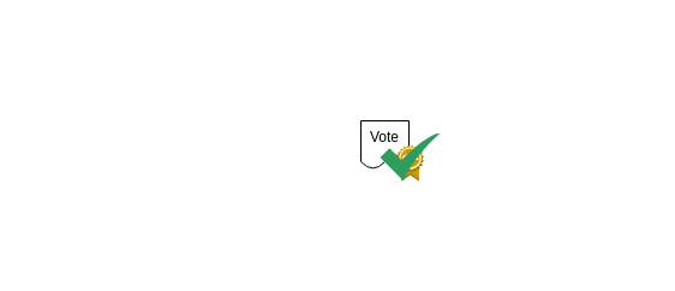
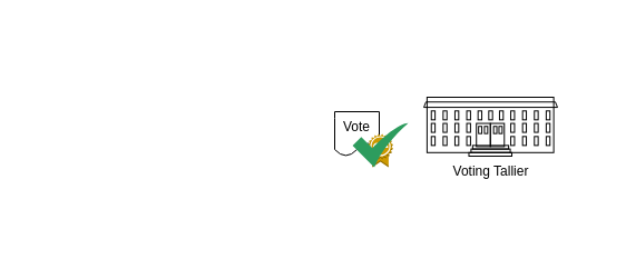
+ <mxCell id="5" value="Voting Tallier" style="shape=mxgraph.cisco.buildings.university;html=1;pointerEvents=1;dashed=0;fillColor=none;strokeColor=#000000;strokeWidth=1;verticalLabelPosition=bottom;verticalAlign=top;align=center;outlineConnect=0;" parent="1" vertex="1"><mxGeometry x="380" y="87" width="120" height="53" as="geometry" /></mxCell>
